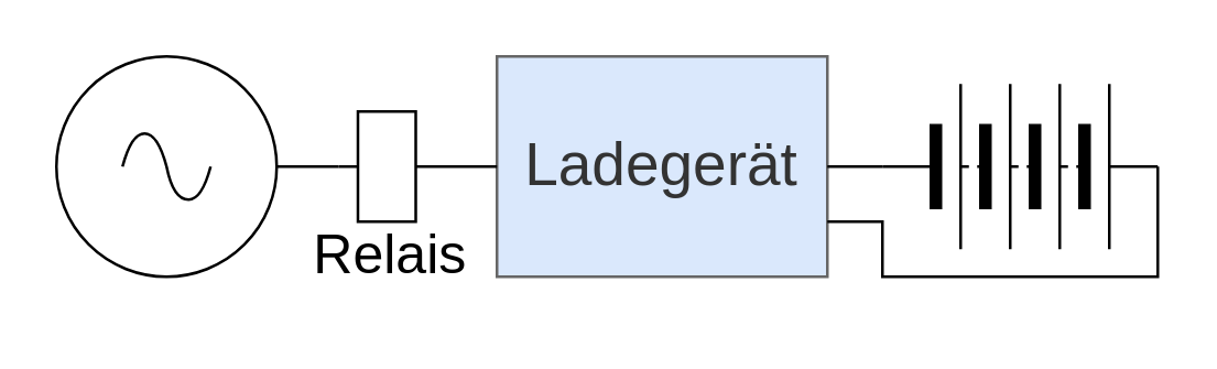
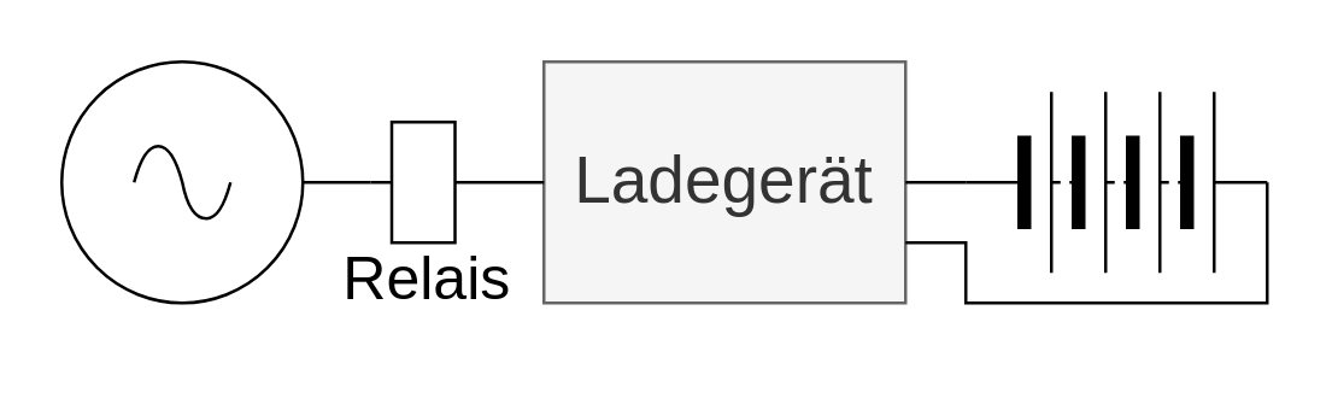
- <mxCell id="4" value="&lt;font style=&quot;font-size: 22px;&quot;&gt;Ladegerät&lt;/font&gt;" style="rounded=0;whiteSpace=wrap;html=1;fillColor=#dae8fc;fontColor=#333333;strokeColor=#666666;" vertex="1" parent="1"><mxGeometry x="180" y="20" width="120" height="80" as="geometry" /></mxCell>
+ <mxCell id="4" value="&lt;font style=&quot;font-size: 22px;&quot;&gt;Ladegerät&lt;/font&gt;" style="rounded=0;whiteSpace=wrap;html=1;fillColor=#f5f5f5;fontColor=#333333;strokeColor=#666666;" vertex="1" parent="1"><mxGeometry x="180" y="20" width="120" height="80" as="geometry" /></mxCell>
